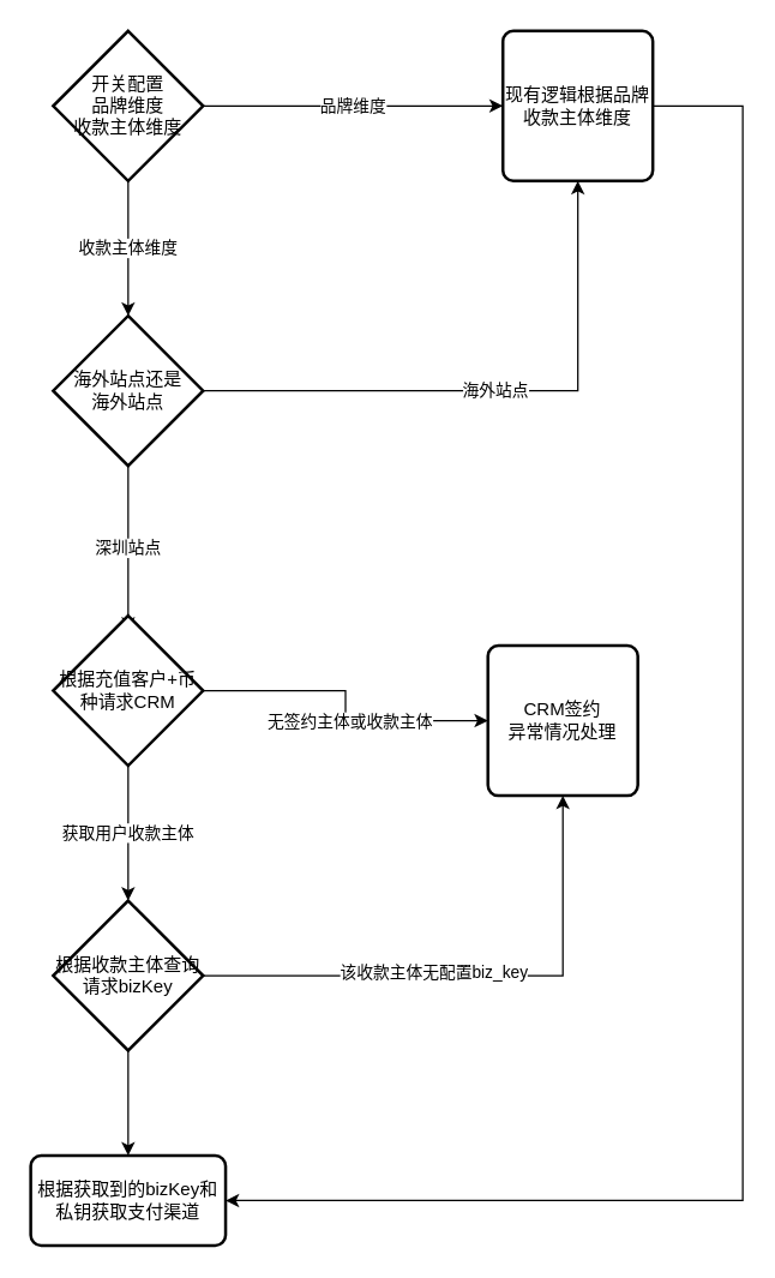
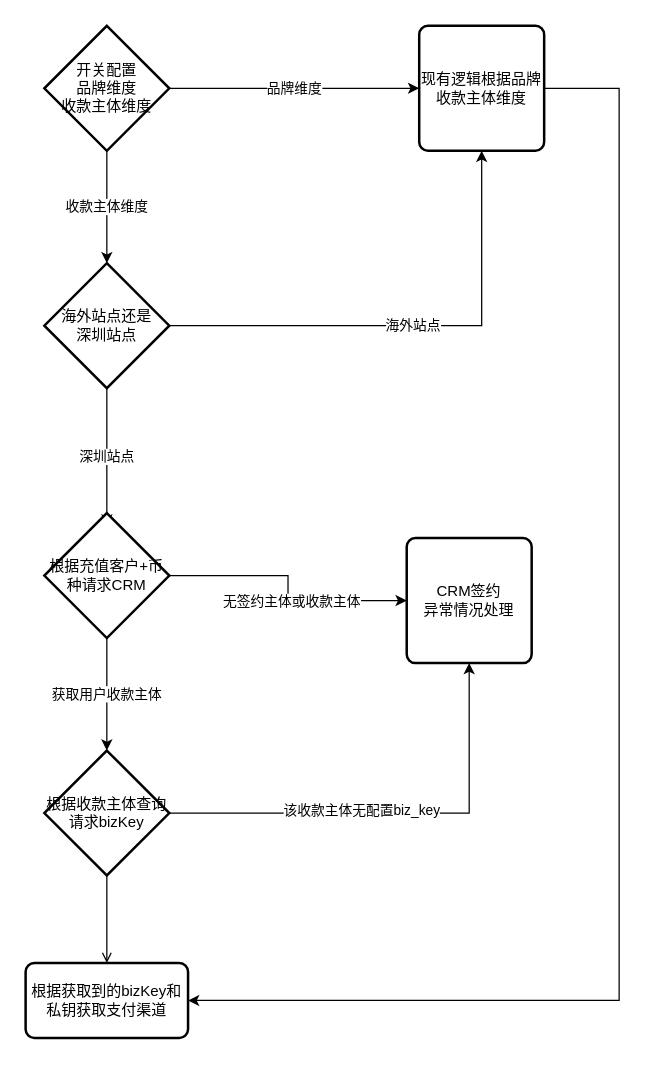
- <mxCell id="9" value="海外站点还是&lt;br&gt;海外站点" style="strokeWidth=2;html=1;shape=mxgraph.flowchart.decision;whiteSpace=wrap;" parent="1" vertex="1"><mxGeometry x="35" y="210" width="100" height="100" as="geometry" /></mxCell>
+ <mxCell id="9" value="海外站点还是&lt;br&gt;深圳站点" style="strokeWidth=2;html=1;shape=mxgraph.flowchart.decision;whiteSpace=wrap;" parent="1" vertex="1"><mxGeometry x="35" y="210" width="100" height="100" as="geometry" /></mxCell>
- <mxCell id="17" style="edgeStyle=orthogonalEdgeStyle;rounded=0;orthogonalLoop=1;jettySize=auto;html=1;" parent="1" source="18" target="19" edge="1"><mxGeometry relative="1" as="geometry"><mxPoint x="85" y="760" as="targetPoint" /></mxGeometry></mxCell>
+ <mxCell id="17" style="edgeStyle=orthogonalEdgeStyle;rounded=0;orthogonalLoop=1;jettySize=auto;html=1;endArrow=open;" parent="1" source="18" target="19" edge="1"><mxGeometry relative="1" as="geometry"><mxPoint x="85" y="760" as="targetPoint" /></mxGeometry></mxCell>
